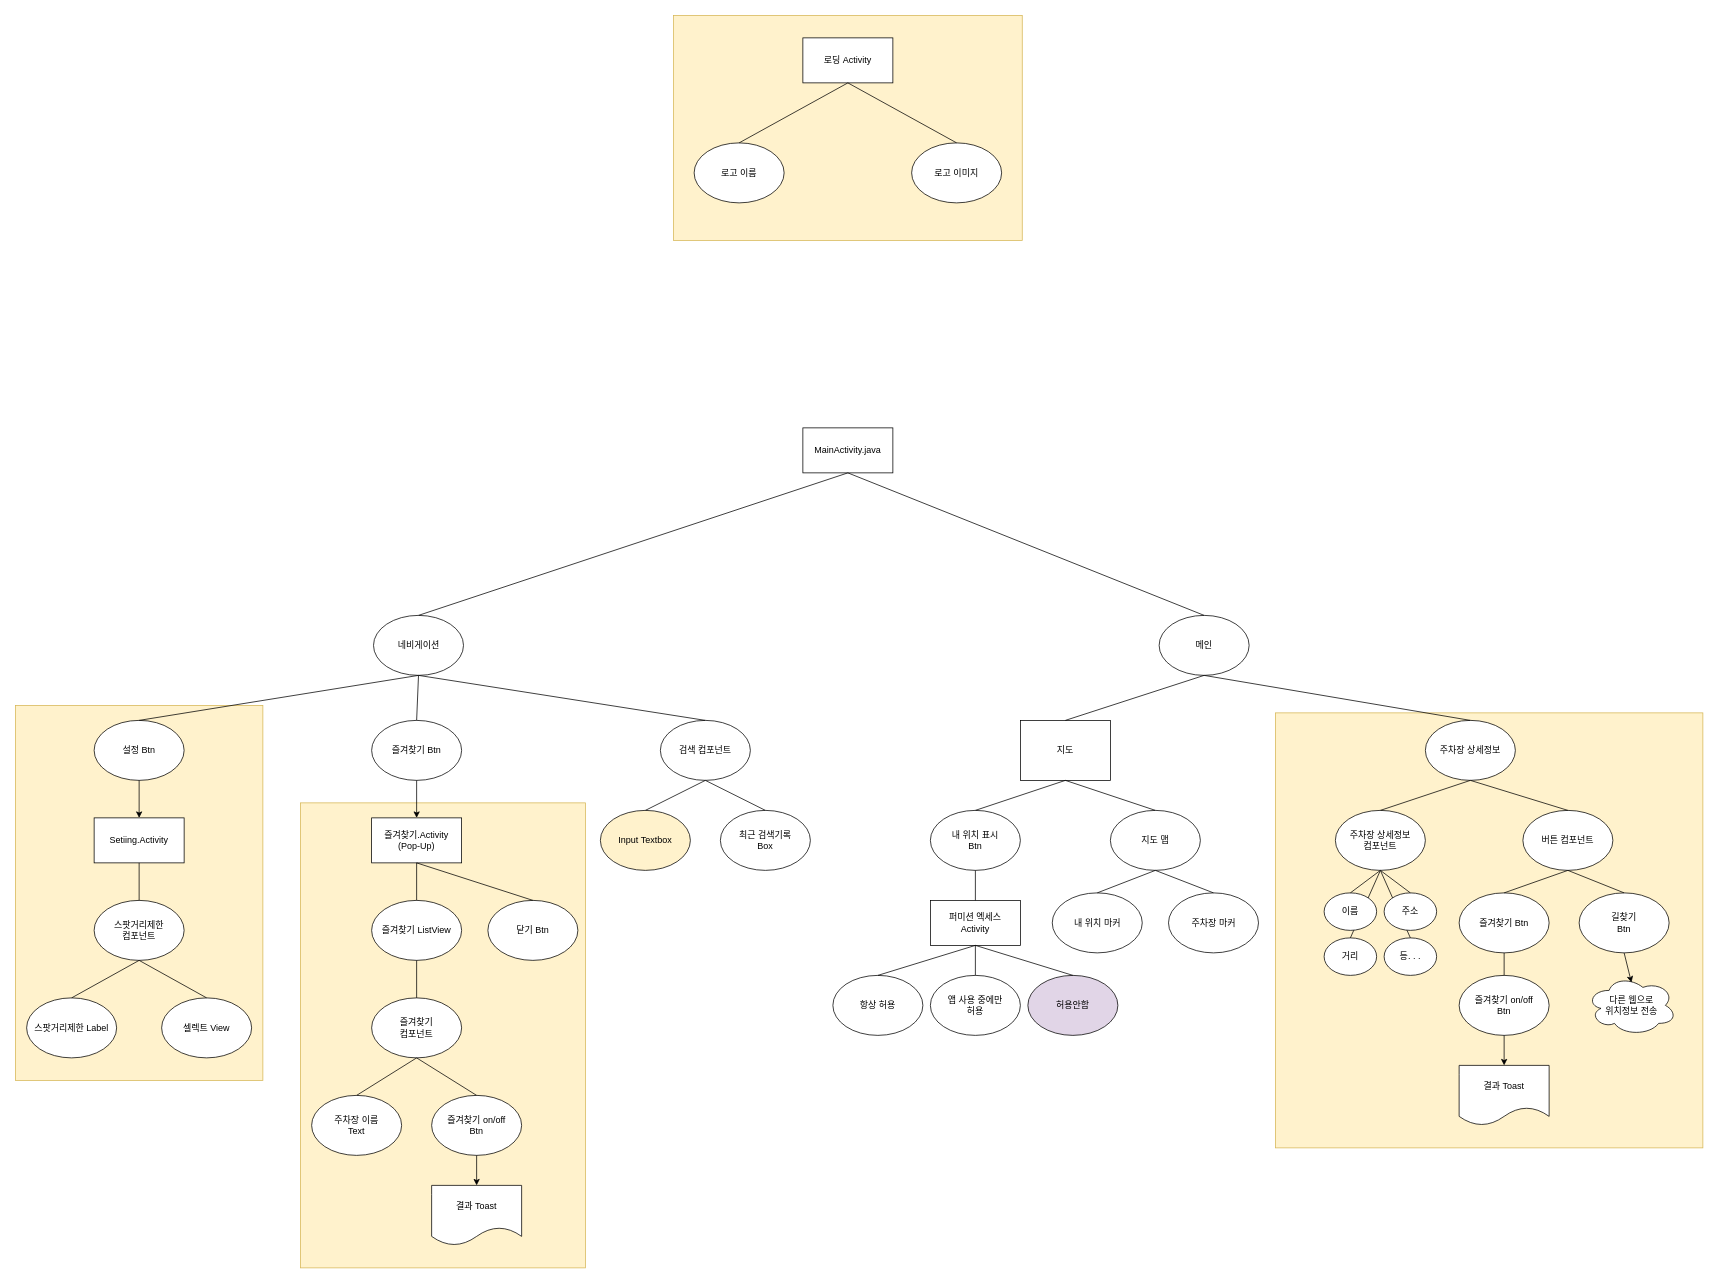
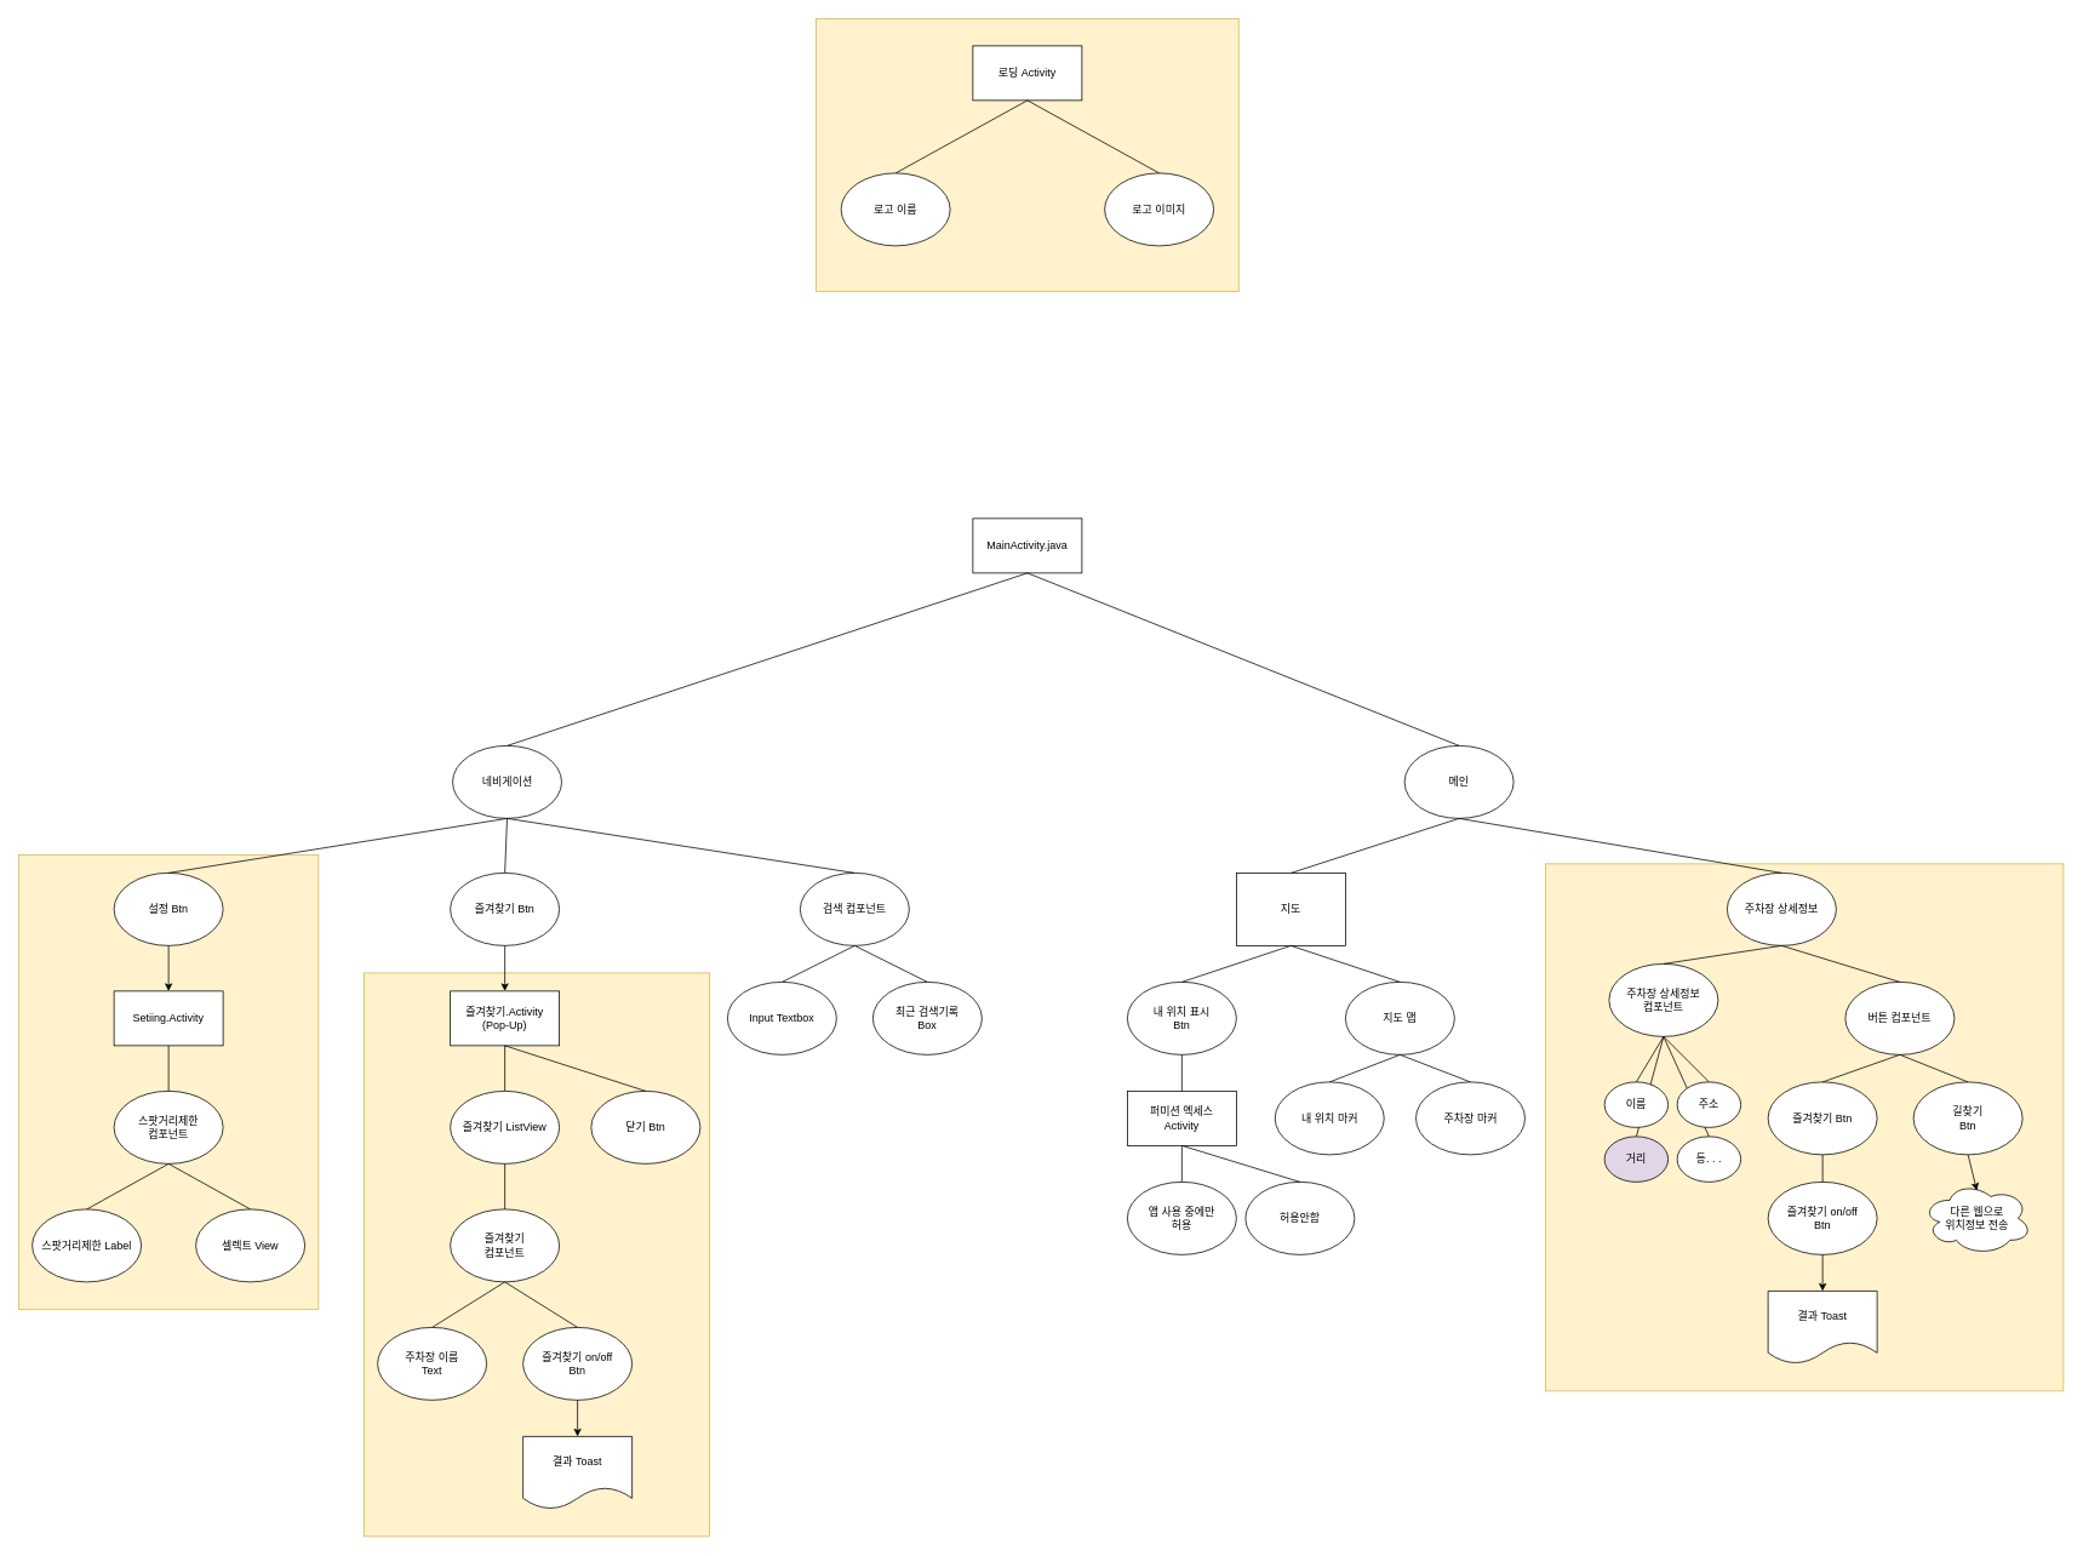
- <mxCell id="30" value="Input Textbox" style="ellipse;whiteSpace=wrap;html=1;fillColor=#fff2cc;" vertex="1" parent="1"><mxGeometry x="800" y="1080" width="120" height="80" as="geometry" /></mxCell>
+ <mxCell id="30" value="Input Textbox" style="ellipse;whiteSpace=wrap;html=1;" vertex="1" parent="1"><mxGeometry x="800" y="1080" width="120" height="80" as="geometry" /></mxCell>
- <mxCell id="71" value="주차장 상세정보&lt;br&gt;컴포넌트" style="ellipse;whiteSpace=wrap;html=1;" vertex="1" parent="1"><mxGeometry x="1780" y="1080" width="120" height="80" as="geometry" /></mxCell>
+ <mxCell id="71" value="주차장 상세정보&lt;br&gt;컴포넌트" style="ellipse;whiteSpace=wrap;html=1;" vertex="1" parent="1"><mxGeometry x="1770" y="1060" width="120" height="80" as="geometry" /></mxCell>
- <mxCell id="74" value="거리" style="ellipse;whiteSpace=wrap;html=1;" vertex="1" parent="1"><mxGeometry x="1765" y="1250" width="70" height="50" as="geometry" /></mxCell>
+ <mxCell id="74" value="거리" style="ellipse;whiteSpace=wrap;html=1;fillColor=#e1d5e7;" vertex="1" parent="1"><mxGeometry x="1765" y="1250" width="70" height="50" as="geometry" /></mxCell>
- <mxCell id="55" value="" style="endArrow=none;html=1;entryX=0.5;entryY=1;entryDx=0;entryDy=0;exitX=0.5;exitY=0;exitDx=0;exitDy=0;" edge="1" parent="1" source="54" target="51"><mxGeometry width="50" height="50" relative="1" as="geometry"><mxPoint x="1390" y="1330" as="sourcePoint" /><mxPoint x="1440" y="1280" as="targetPoint" /></mxGeometry></mxCell>
- <mxCell id="54" value="항상 허용" style="ellipse;whiteSpace=wrap;html=1;" vertex="1" parent="1"><mxGeometry x="1110" y="1300" width="120" height="80" as="geometry" /></mxCell>
- <mxCell id="52" value="허용안함" style="ellipse;whiteSpace=wrap;html=1;fillColor=#e1d5e7;" vertex="1" parent="1"><mxGeometry x="1370" y="1300" width="120" height="80" as="geometry" /></mxCell>
+ <mxCell id="52" value="허용안함" style="ellipse;whiteSpace=wrap;html=1;" vertex="1" parent="1"><mxGeometry x="1370" y="1300" width="120" height="80" as="geometry" /></mxCell>
